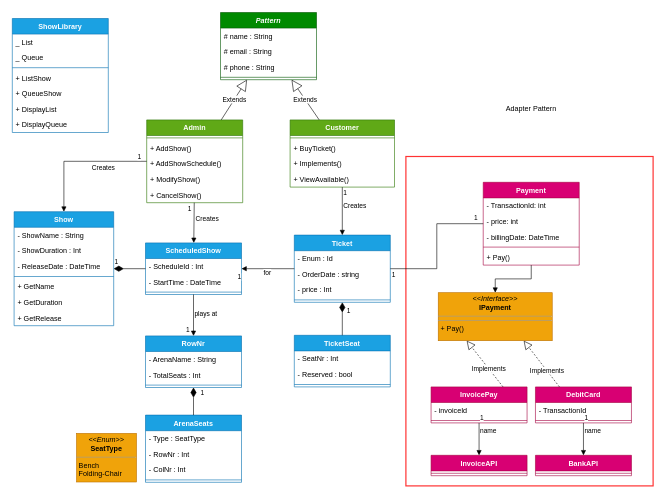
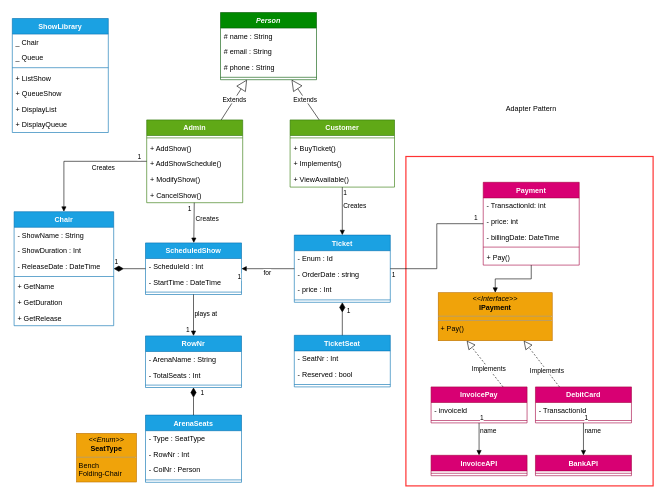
- <mxCell id="14" value="Pattern" style="swimlane;fontStyle=3;align=center;verticalAlign=top;childLayout=stackLayout;horizontal=1;startSize=26;horizontalStack=0;resizeParent=1;resizeParentMax=0;resizeLast=0;collapsible=1;marginBottom=0;fillColor=#008a00;fontColor=#ffffff;strokeColor=#005700;" parent="1" vertex="1"><mxGeometry x="367" y="20" width="160" height="112" as="geometry" /></mxCell>
+ <mxCell id="14" value="Person" style="swimlane;fontStyle=3;align=center;verticalAlign=top;childLayout=stackLayout;horizontal=1;startSize=26;horizontalStack=0;resizeParent=1;resizeParentMax=0;resizeLast=0;collapsible=1;marginBottom=0;fillColor=#008a00;fontColor=#ffffff;strokeColor=#005700;" parent="1" vertex="1"><mxGeometry x="367" y="20" width="160" height="112" as="geometry" /></mxCell>
- <mxCell id="96" value="_ List" style="text;strokeColor=none;fillColor=none;align=left;verticalAlign=top;spacingLeft=4;spacingRight=4;overflow=hidden;rotatable=0;points=[[0,0.5],[1,0.5]];portConstraint=eastwest;" vertex="1" parent="95"><mxGeometry y="26" width="160" height="26" as="geometry" /></mxCell>
+ <mxCell id="96" value="_ Chair" style="text;strokeColor=none;fillColor=none;align=left;verticalAlign=top;spacingLeft=4;spacingRight=4;overflow=hidden;rotatable=0;points=[[0,0.5],[1,0.5]];portConstraint=eastwest;" vertex="1" parent="95"><mxGeometry y="26" width="160" height="26" as="geometry" /></mxCell>
- <mxCell id="29" value="Show" style="swimlane;fontStyle=1;align=center;verticalAlign=top;childLayout=stackLayout;horizontal=1;startSize=26;horizontalStack=0;resizeParent=1;resizeParentMax=0;resizeLast=0;collapsible=1;marginBottom=0;fillColor=#1ba1e2;fontColor=#ffffff;strokeColor=#006EAF;" parent="1" vertex="1"><mxGeometry x="23" y="352" width="166" height="190" as="geometry" /></mxCell>
+ <mxCell id="29" value="Chair" style="swimlane;fontStyle=1;align=center;verticalAlign=top;childLayout=stackLayout;horizontal=1;startSize=26;horizontalStack=0;resizeParent=1;resizeParentMax=0;resizeLast=0;collapsible=1;marginBottom=0;fillColor=#1ba1e2;fontColor=#ffffff;strokeColor=#006EAF;" parent="1" vertex="1"><mxGeometry x="23" y="352" width="166" height="190" as="geometry" /></mxCell>
- <mxCell id="68" value="- ColNr : Int" style="text;strokeColor=none;fillColor=none;align=left;verticalAlign=top;spacingLeft=4;spacingRight=4;overflow=hidden;rotatable=0;points=[[0,0.5],[1,0.5]];portConstraint=eastwest;" parent="65" vertex="1"><mxGeometry y="78" width="160" height="26" as="geometry" /></mxCell>
+ <mxCell id="68" value="- ColNr : Person" style="text;strokeColor=none;fillColor=none;align=left;verticalAlign=top;spacingLeft=4;spacingRight=4;overflow=hidden;rotatable=0;points=[[0,0.5],[1,0.5]];portConstraint=eastwest;" parent="65" vertex="1"><mxGeometry y="78" width="160" height="26" as="geometry" /></mxCell>
